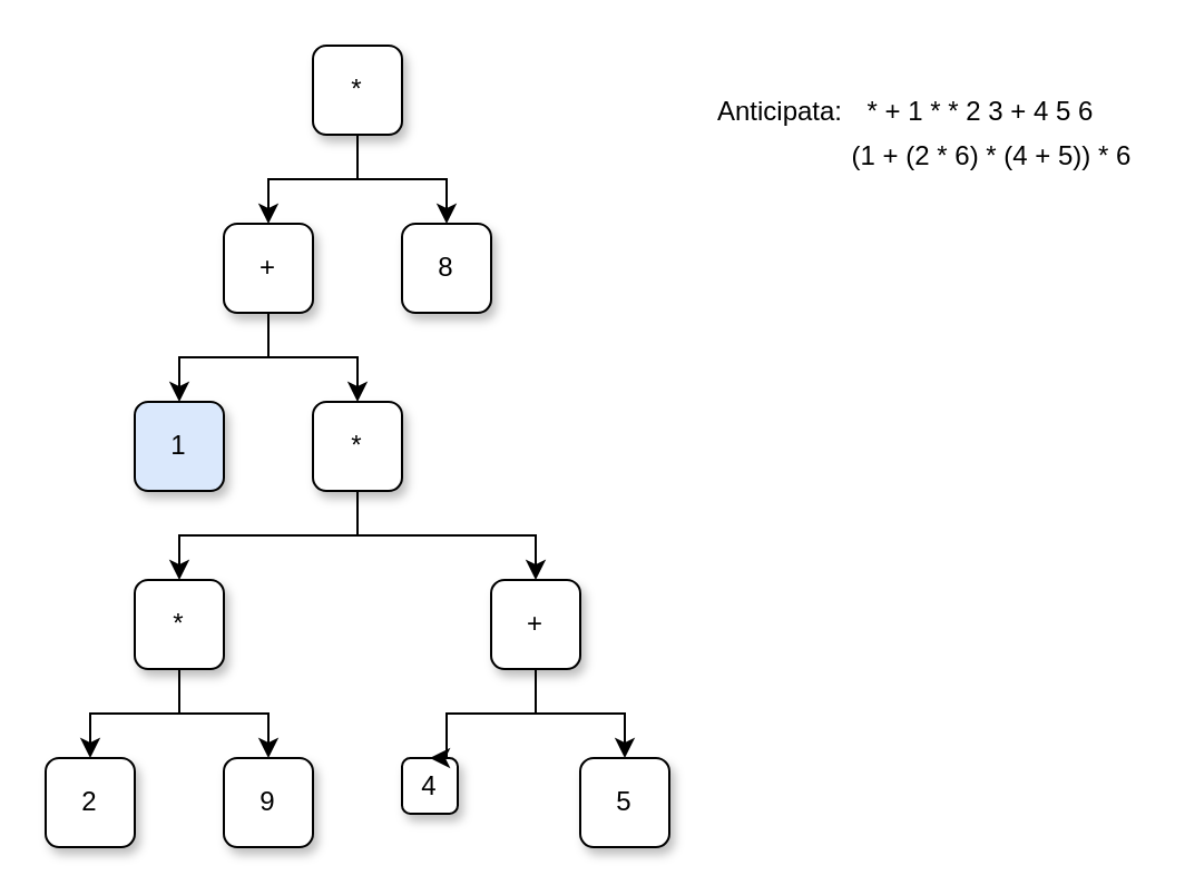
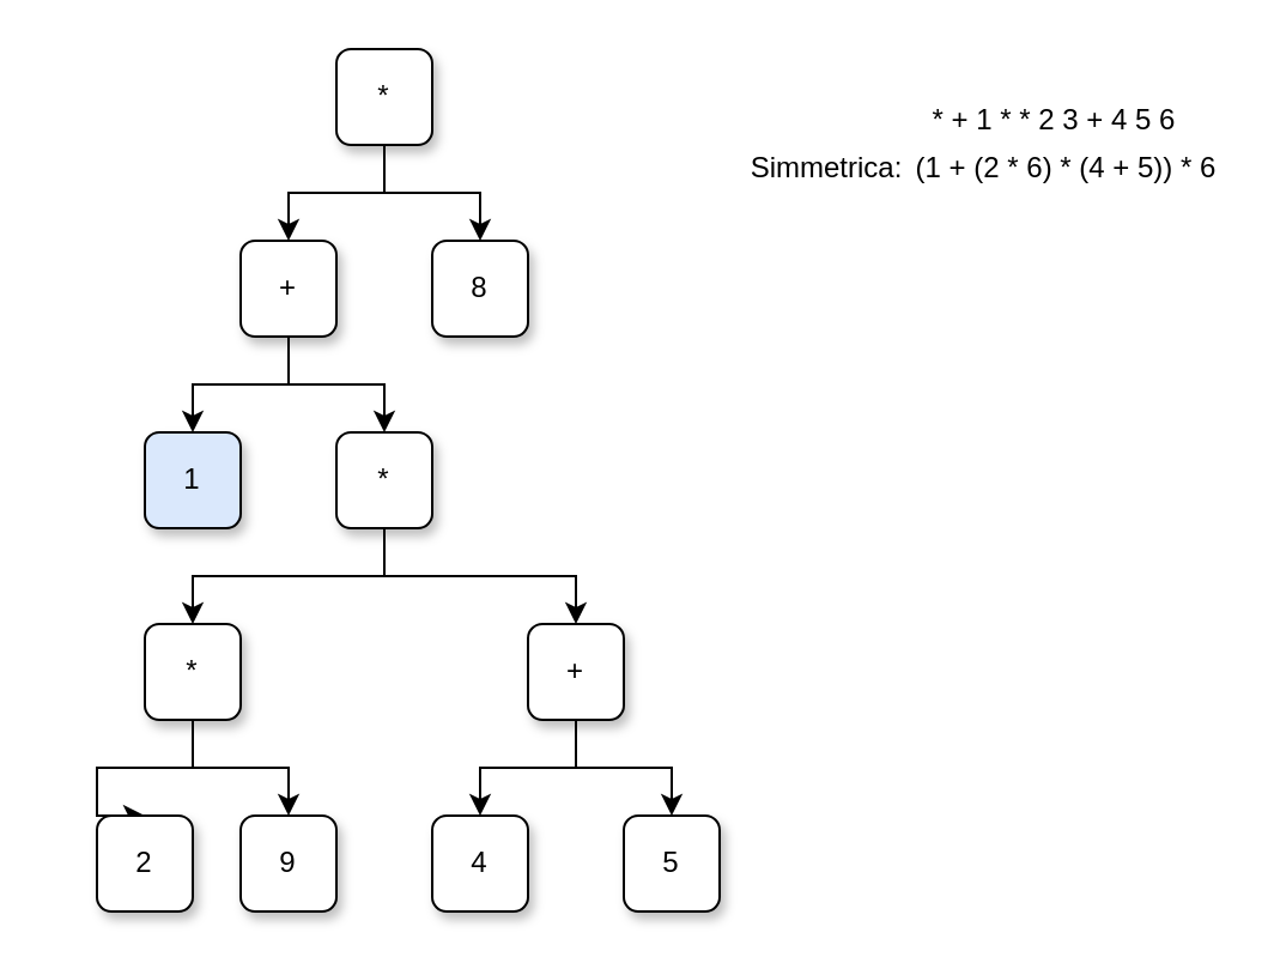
- <mxCell id="23" value="Anticipata:&lt;br&gt;" style="text;html=1;strokeColor=none;fillColor=none;align=center;verticalAlign=middle;whiteSpace=wrap;rounded=0;" vertex="1" parent="1"><mxGeometry x="330" y="40" width="40" height="20" as="geometry" /></mxCell>
+ <mxCell id="25" value="Simmetrica:" style="text;html=1;strokeColor=none;fillColor=none;align=center;verticalAlign=middle;whiteSpace=wrap;rounded=0;" vertex="1" parent="1"><mxGeometry x="310" y="60" width="70" height="20" as="geometry" /></mxCell>
- <mxCell id="18" value="4" style="rounded=1;whiteSpace=wrap;html=1;glass=0;comic=0;shadow=1;arcSize=15;" parent="1" vertex="1"><mxGeometry x="180" y="340" width="25" height="25" as="geometry" /></mxCell>
+ <mxCell id="18" value="4" style="rounded=1;whiteSpace=wrap;html=1;glass=0;comic=0;shadow=1;arcSize=15;" parent="1" vertex="1"><mxGeometry x="180" y="340" width="40" height="40" as="geometry" /></mxCell>
- <mxCell id="15" value="2" style="rounded=1;whiteSpace=wrap;html=1;glass=0;comic=0;shadow=1;arcSize=15;" parent="1" vertex="1"><mxGeometry x="20" y="340" width="40" height="40" as="geometry" /></mxCell>
+ <mxCell id="15" value="2" style="rounded=1;whiteSpace=wrap;html=1;glass=0;comic=0;shadow=1;arcSize=15;" parent="1" vertex="1"><mxGeometry x="40" y="340" width="40" height="40" as="geometry" /></mxCell>
